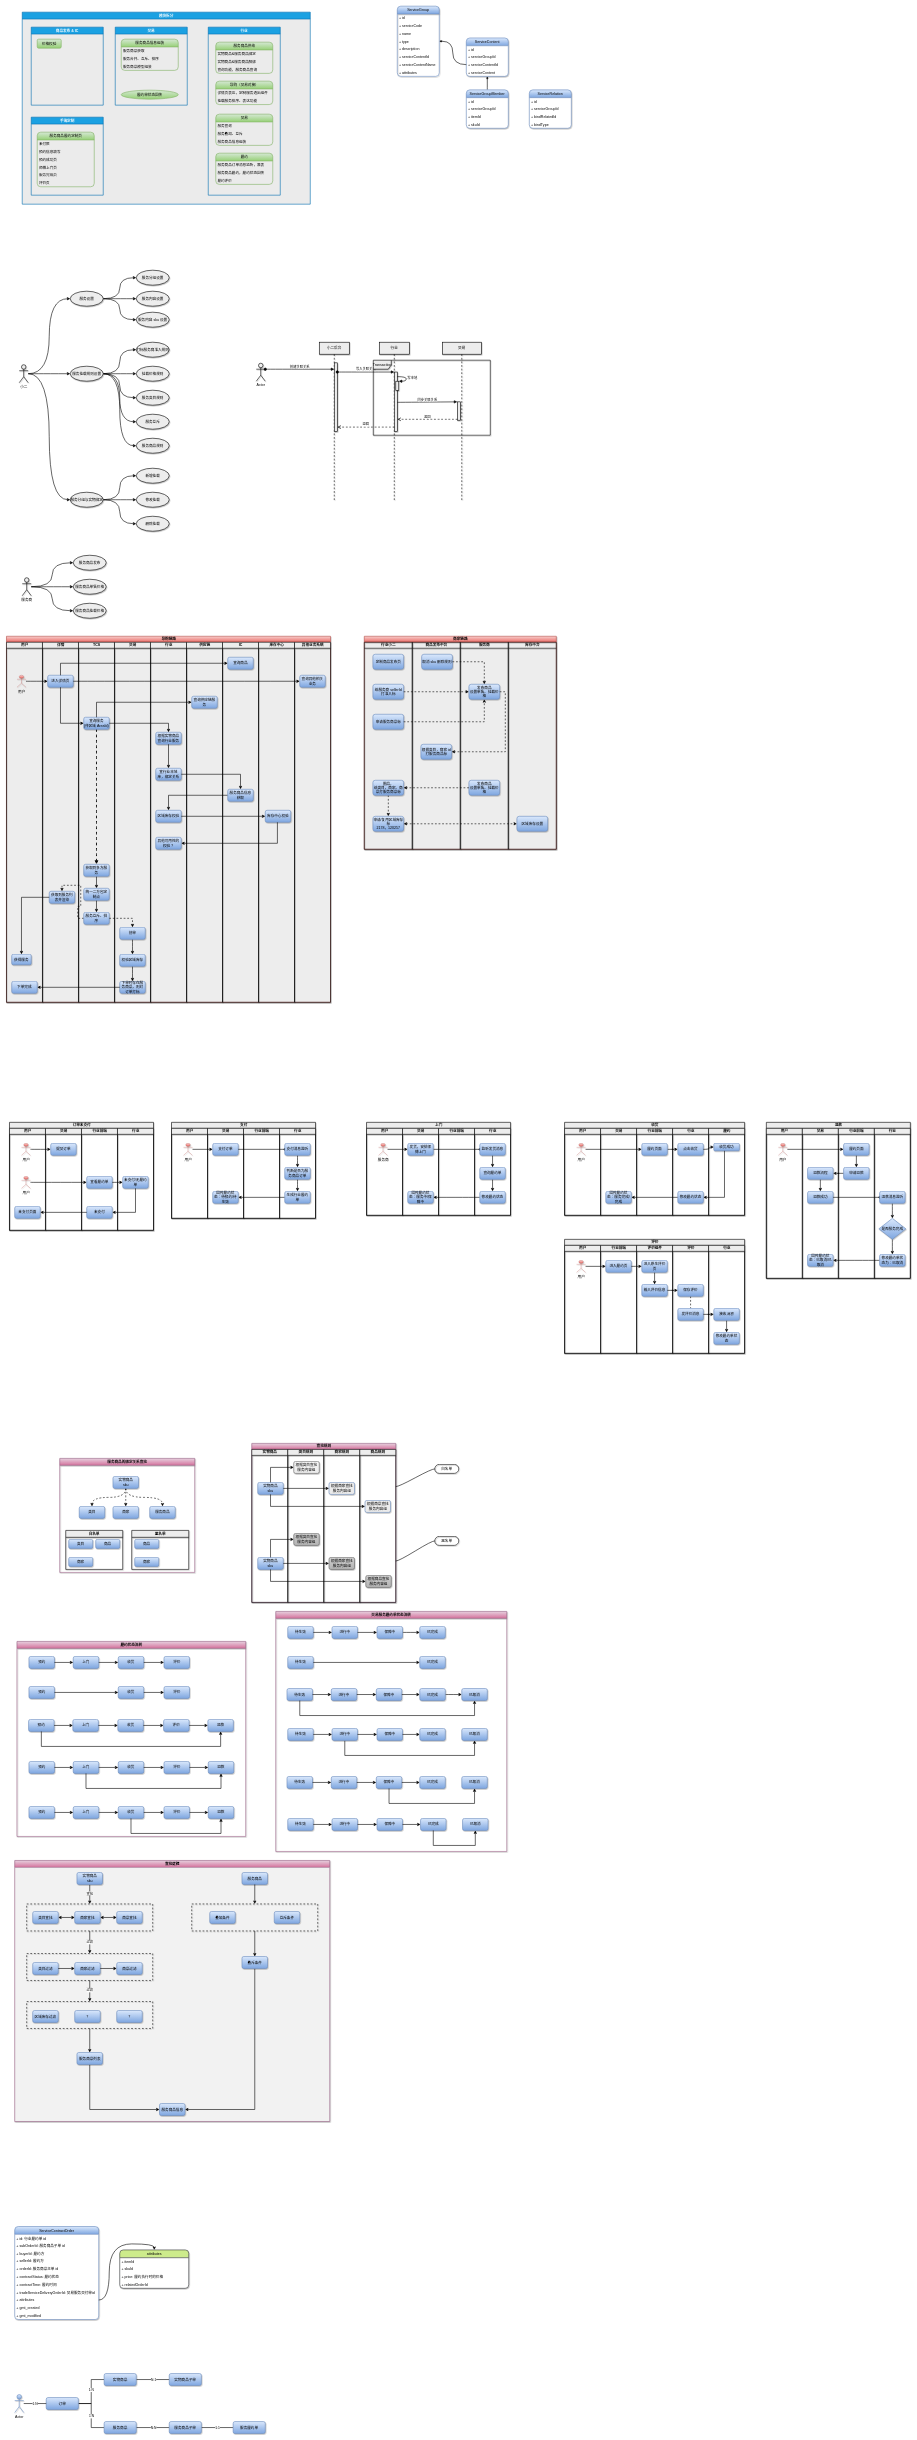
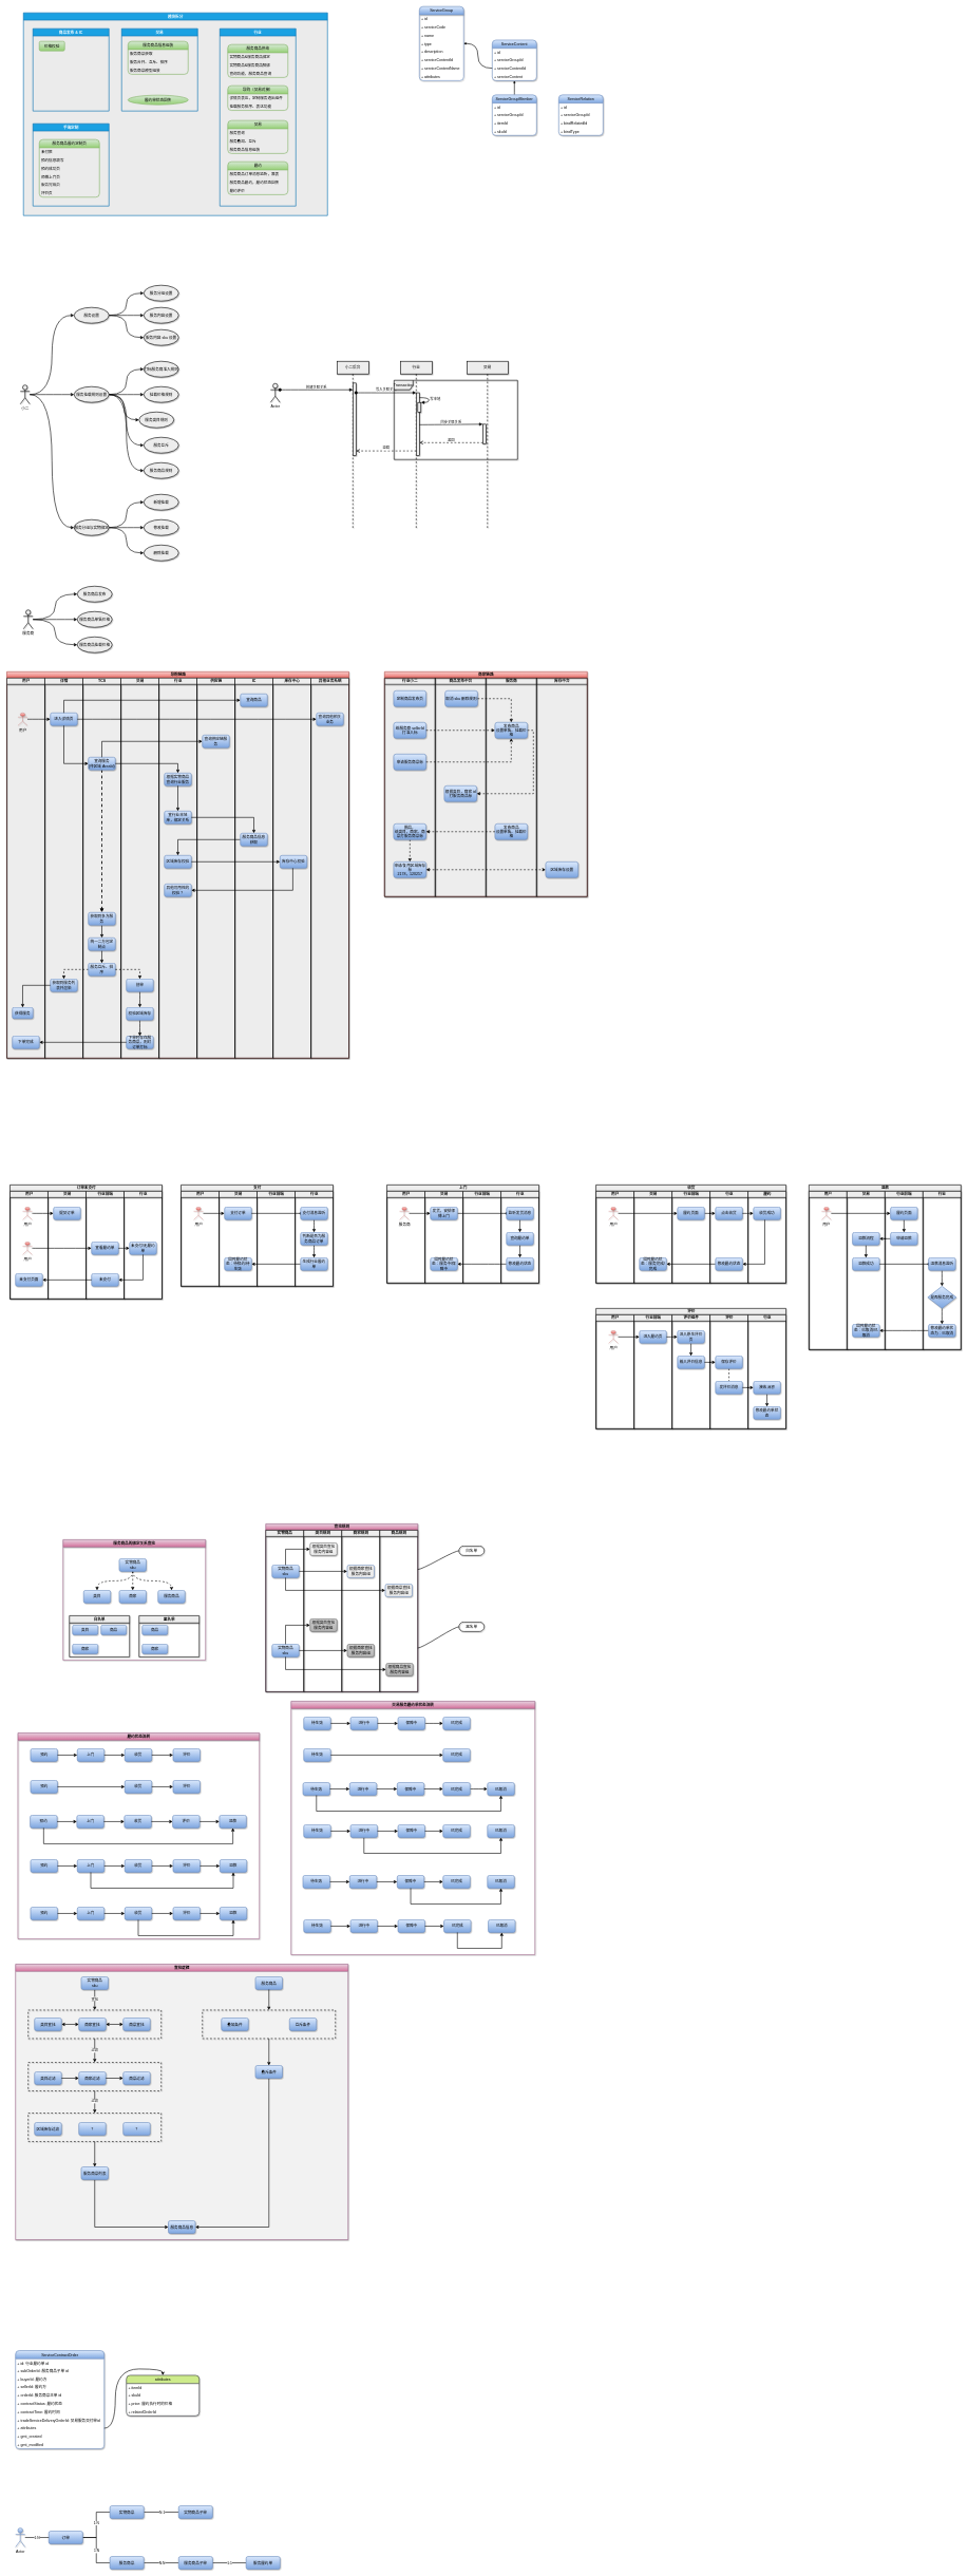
- <mxCell id="75" value="服务类目规则" style="ellipse;whiteSpace=wrap;html=1;rounded=0;shadow=1;strokeWidth=2;fillColor=#EDEDED;gradientColor=none;" parent="1" vertex="1"><mxGeometry x="453" y="1300" width="110" height="50" as="geometry" /></mxCell>
+ <mxCell id="75" value="服务类目规则" style="ellipse;whiteSpace=wrap;html=1;rounded=0;shadow=1;strokeWidth=2;fillColor=#EDEDED;gradientColor=none;" parent="1" vertex="1"><mxGeometry x="438" y="1300" width="110" height="50" as="geometry" /></mxCell>
- <mxCell id="132" value="获取到服务列表并渲染" style="rounded=1;whiteSpace=wrap;html=1;shadow=1;strokeWidth=2;fillColor=#dae8fc;gradientColor=#7ea6e0;strokeColor=#6c8ebf;" parent="130" vertex="1"><mxGeometry x="22.5" y="830" width="85" height="40" as="geometry" /></mxCell>
+ <mxCell id="132" value="获取到服务列表并渲染" style="rounded=1;whiteSpace=wrap;html=1;shadow=1;strokeWidth=2;fillColor=#dae8fc;gradientColor=#7ea6e0;strokeColor=#6c8ebf;" parent="130" vertex="1"><mxGeometry x="17.5" y="950" width="85" height="40" as="geometry" /></mxCell>
- <mxCell id="239" value="收货成功" style="rounded=1;whiteSpace=wrap;html=1;shadow=1;strokeWidth=2;fillColor=#dae8fc;gradientColor=#7ea6e0;strokeColor=#6c8ebf;" parent="238" vertex="1"><mxGeometry x="17.5" y="50" width="85" height="25" as="geometry" /></mxCell>
+ <mxCell id="239" value="收货成功" style="rounded=1;whiteSpace=wrap;html=1;shadow=1;strokeWidth=2;fillColor=#dae8fc;gradientColor=#7ea6e0;strokeColor=#6c8ebf;" parent="238" vertex="1"><mxGeometry x="17.5" y="50" width="85" height="40" as="geometry" /></mxCell>
